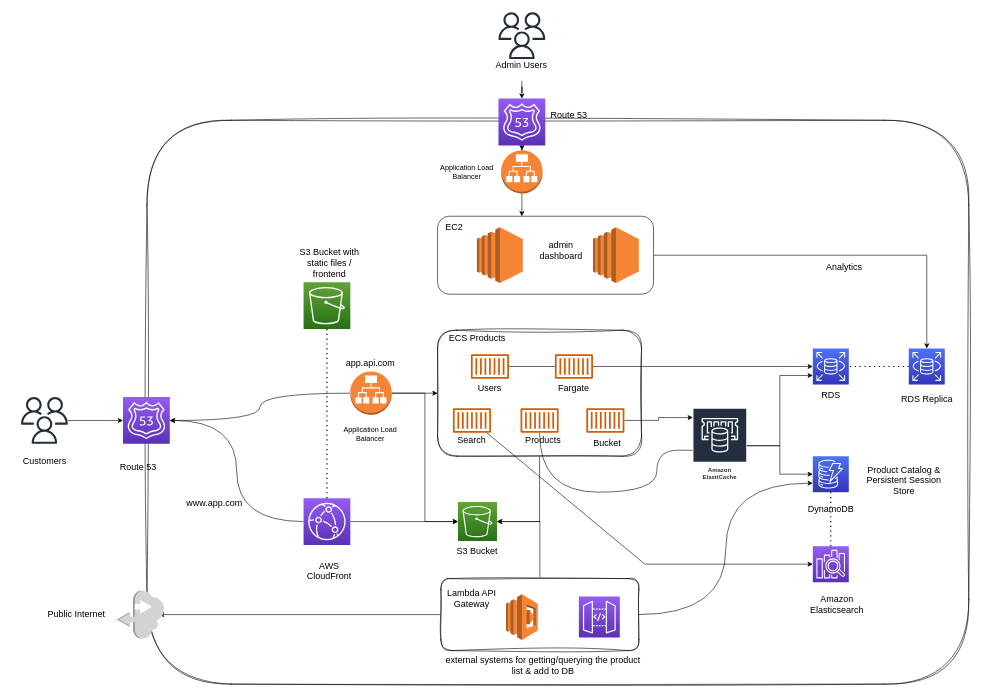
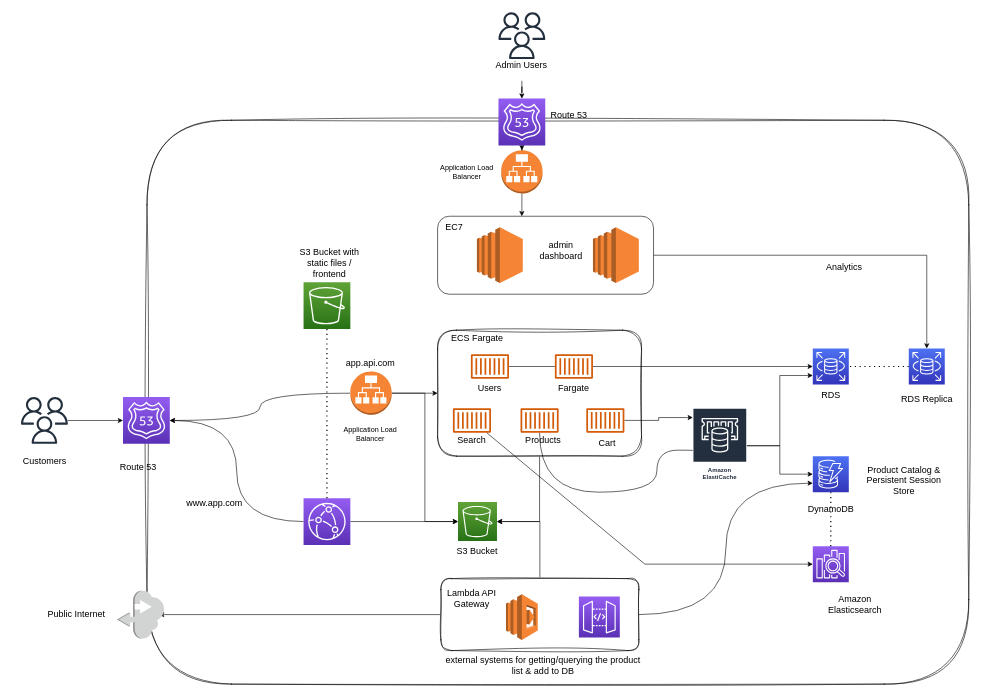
- <mxCell id="49" value="&lt;span style=&quot;font-size: 15px;&quot;&gt;EC2&lt;/span&gt;" style="text;html=1;strokeColor=none;fillColor=none;align=center;verticalAlign=middle;whiteSpace=wrap;rounded=0;strokeWidth=7;" vertex="1" parent="1"><mxGeometry x="704" y="350" width="105" height="54.12" as="geometry" /></mxCell>
+ <mxCell id="49" value="&lt;span style=&quot;font-size: 15px;&quot;&gt;EC7&lt;/span&gt;" style="text;html=1;strokeColor=none;fillColor=none;align=center;verticalAlign=middle;whiteSpace=wrap;rounded=0;strokeWidth=7;" vertex="1" parent="1"><mxGeometry x="704" y="350" width="105" height="54.12" as="geometry" /></mxCell>
- <mxCell id="51" value="&lt;span style=&quot;font-size: 15px;&quot;&gt;ECS Products&lt;/span&gt;" style="text;html=1;strokeColor=none;fillColor=none;align=center;verticalAlign=middle;whiteSpace=wrap;rounded=0;strokeWidth=7;" vertex="1" parent="1"><mxGeometry x="742.48" y="535.88" width="105" height="54.12" as="geometry" /></mxCell>
+ <mxCell id="51" value="&lt;span style=&quot;font-size: 15px;&quot;&gt;ECS Fargate&lt;/span&gt;" style="text;html=1;strokeColor=none;fillColor=none;align=center;verticalAlign=middle;whiteSpace=wrap;rounded=0;strokeWidth=7;" vertex="1" parent="1"><mxGeometry x="742.48" y="535.88" width="105" height="54.12" as="geometry" /></mxCell>
- <mxCell id="52" value="&lt;span style=&quot;font-size: 15px;&quot;&gt;Bucket&lt;/span&gt;" style="text;html=1;strokeColor=none;fillColor=none;align=center;verticalAlign=middle;whiteSpace=wrap;rounded=0;strokeWidth=7;" vertex="1" parent="1"><mxGeometry x="958.99" y="710" width="105" height="54.12" as="geometry" /></mxCell>
+ <mxCell id="52" value="&lt;span style=&quot;font-size: 15px;&quot;&gt;Cart&lt;/span&gt;" style="text;html=1;strokeColor=none;fillColor=none;align=center;verticalAlign=middle;whiteSpace=wrap;rounded=0;strokeWidth=7;" vertex="1" parent="1"><mxGeometry x="958.99" y="710" width="105" height="54.12" as="geometry" /></mxCell>
- <mxCell id="45" value="&lt;font style=&quot;font-size: 15px;&quot;&gt;AWS&lt;br&gt;CloudFront&lt;/font&gt;" style="text;html=1;strokeColor=none;fillColor=none;align=center;verticalAlign=middle;whiteSpace=wrap;rounded=0;" vertex="1" parent="1"><mxGeometry x="513" y="931.75" width="70" height="38.25" as="geometry" /></mxCell>
- <mxCell id="57" value="&lt;font style=&quot;font-size: 15px;&quot;&gt;Amazon Elasticsearch&lt;/font&gt;" style="text;html=1;strokeColor=none;fillColor=none;align=center;verticalAlign=middle;whiteSpace=wrap;rounded=0;" vertex="1" parent="1"><mxGeometry x="1341.5" y="980" width="105" height="54.12" as="geometry" /></mxCell>
+ <mxCell id="57" value="&lt;font style=&quot;font-size: 15px;&quot;&gt;Amazon Elasticsearch&lt;/font&gt;" style="text;html=1;strokeColor=none;fillColor=none;align=center;verticalAlign=middle;whiteSpace=wrap;rounded=0;" vertex="1" parent="1"><mxGeometry x="1371.5" y="980" width="105" height="54.12" as="geometry" /></mxCell>
